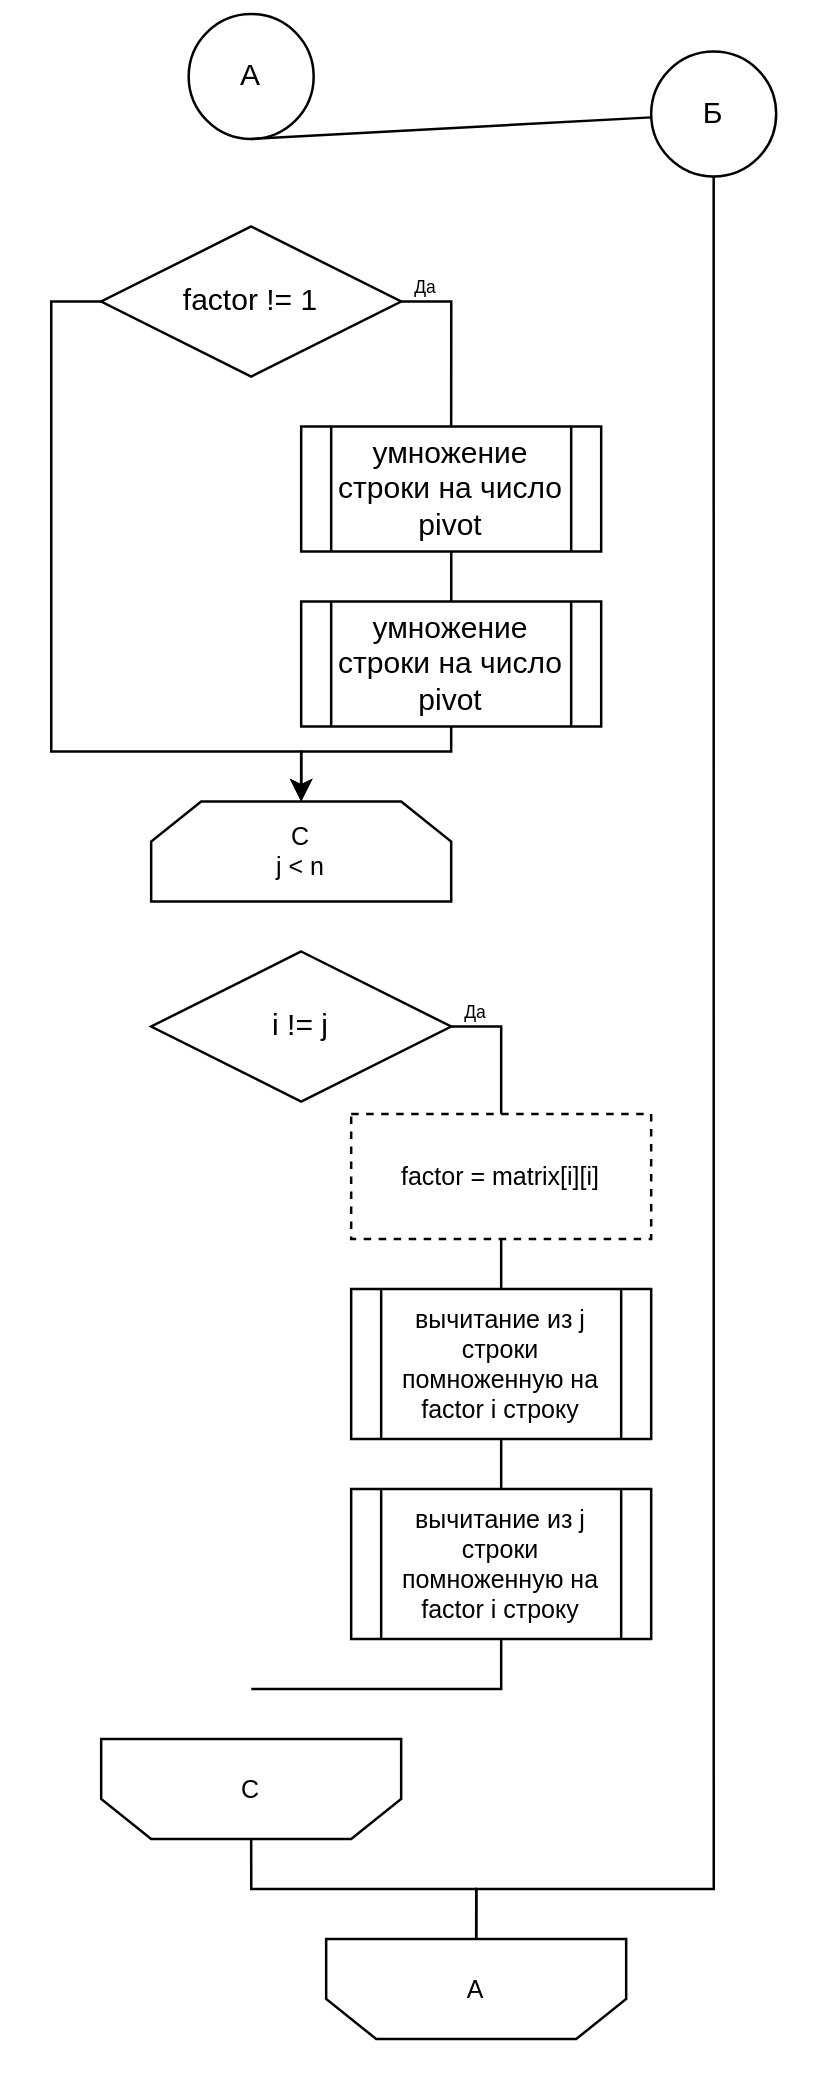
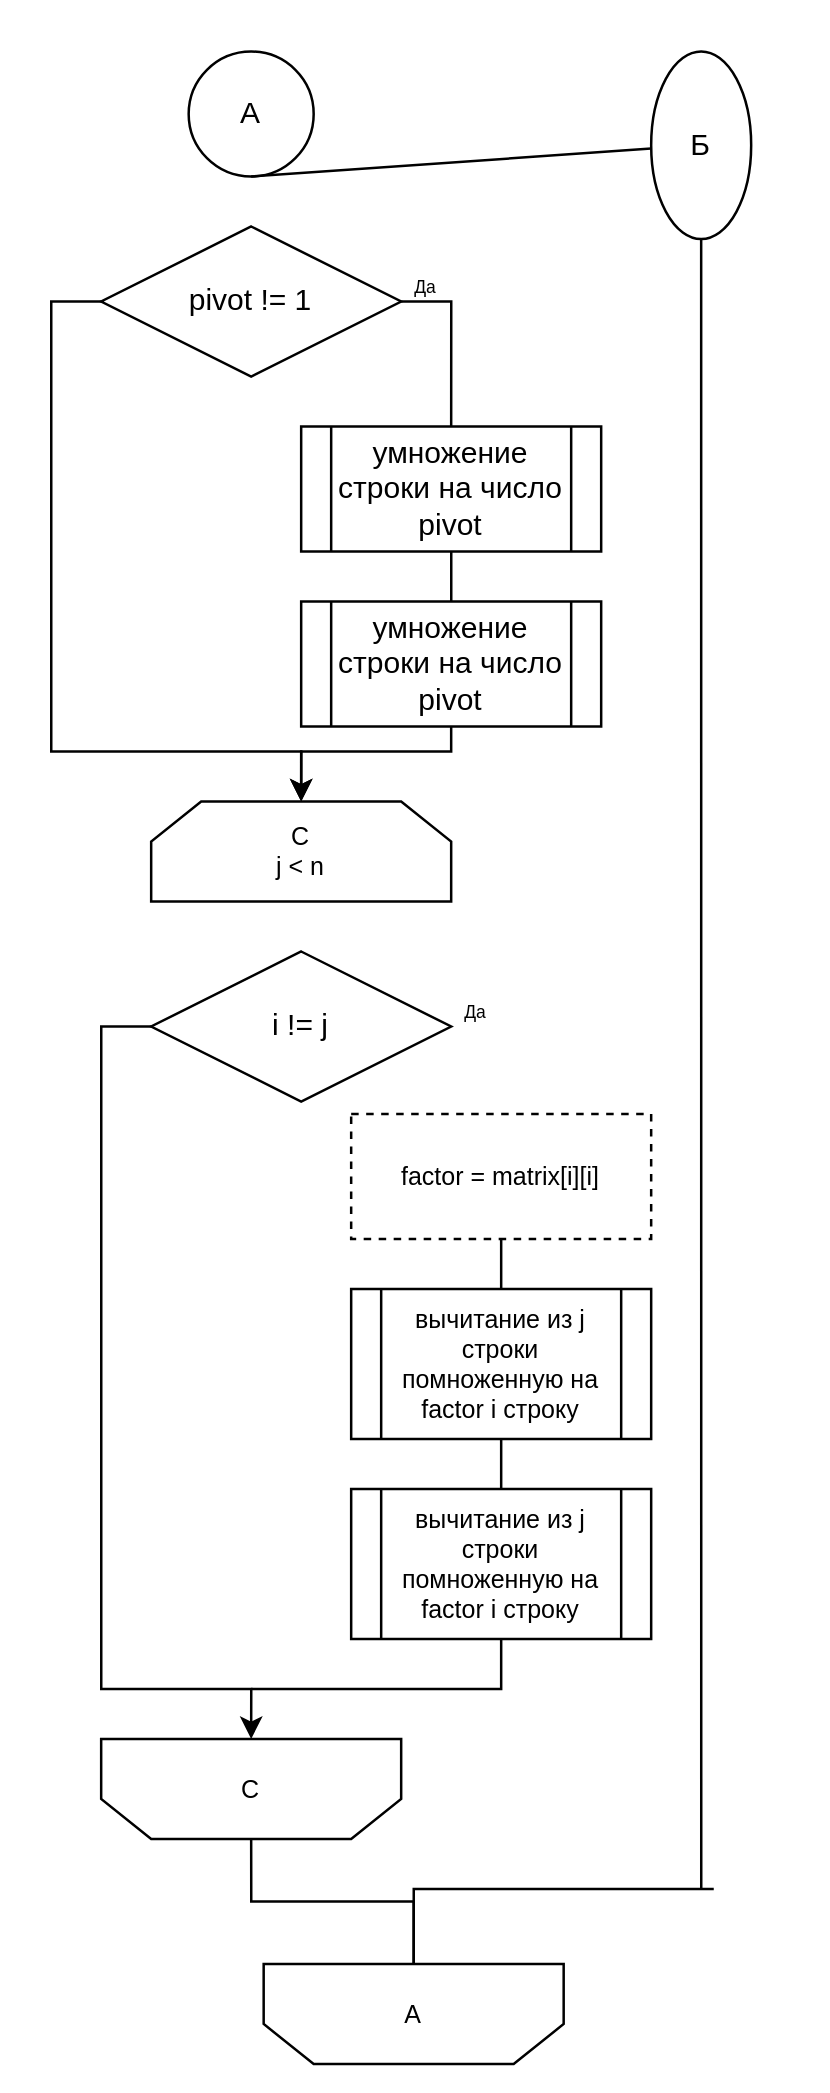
- <mxCell id="24" value="A" style="ellipse;whiteSpace=wrap;html=1;aspect=fixed;" vertex="1" parent="1"><mxGeometry x="74.97" y="5" width="50" height="50" as="geometry" /></mxCell>
+ <mxCell id="24" value="A" style="ellipse;whiteSpace=wrap;html=1;aspect=fixed;" vertex="1" parent="1"><mxGeometry x="74.97" y="20" width="50" height="50" as="geometry" /></mxCell>
- <mxCell id="27" value="Б" style="ellipse;whiteSpace=wrap;html=1;aspect=fixed;" vertex="1" parent="1"><mxGeometry x="259.97" y="20" width="50" height="50" as="geometry" /></mxCell>
+ <mxCell id="27" value="Б" style="ellipse;whiteSpace=wrap;html=1;aspect=fixed;" vertex="1" parent="1"><mxGeometry x="259.97" y="20" width="40" height="75" as="geometry" /></mxCell>
- <mxCell id="4" value="factor != 1" style="strokeWidth=1;html=1;shape=mxgraph.flowchart.decision;whiteSpace=wrap;" vertex="1" parent="1"><mxGeometry x="39.97" y="90" width="120" height="60" as="geometry" /></mxCell>
+ <mxCell id="4" value="pivot != 1" style="strokeWidth=1;html=1;shape=mxgraph.flowchart.decision;whiteSpace=wrap;" vertex="1" parent="1"><mxGeometry x="39.97" y="90" width="120" height="60" as="geometry" /></mxCell>
- <mxCell id="13" value="" style="endArrow=none;html=1;rounded=0;exitX=1;exitY=0.5;exitDx=0;exitDy=0;exitPerimeter=0;entryX=0.5;entryY=0;entryDx=0;entryDy=0;endFill=0;" edge="1" parent="1" source="11" target="12"><mxGeometry width="50" height="50" relative="1" as="geometry"><mxPoint x="409.97" y="370" as="sourcePoint" /><mxPoint x="459.97" y="320" as="targetPoint" /><Array as="points"><mxPoint x="199.97" y="410" /></Array></mxGeometry></mxCell>
+ <mxCell id="10" style="edgeStyle=orthogonalEdgeStyle;rounded=0;orthogonalLoop=1;jettySize=auto;html=1;exitX=0;exitY=0.5;exitDx=0;exitDy=0;exitPerimeter=0;entryX=0.5;entryY=1;entryDx=0;entryDy=0;" edge="1" parent="1" source="11" target="16"><mxGeometry relative="1" as="geometry"><Array as="points"><mxPoint x="40" y="410" /><mxPoint x="40" y="675" /><mxPoint x="100" y="675" /></Array></mxGeometry></mxCell>
- <mxCell id="22" value="А" style="shape=loopLimit;whiteSpace=wrap;html=1;fontStyle=0;fontSize=10;direction=west;" vertex="1" parent="1"><mxGeometry x="129.97" y="775" width="120" height="40" as="geometry" /></mxCell>
+ <mxCell id="22" value="А" style="shape=loopLimit;whiteSpace=wrap;html=1;fontStyle=0;fontSize=10;direction=west;" vertex="1" parent="1"><mxGeometry x="104.97" y="785" width="120" height="40" as="geometry" /></mxCell>
